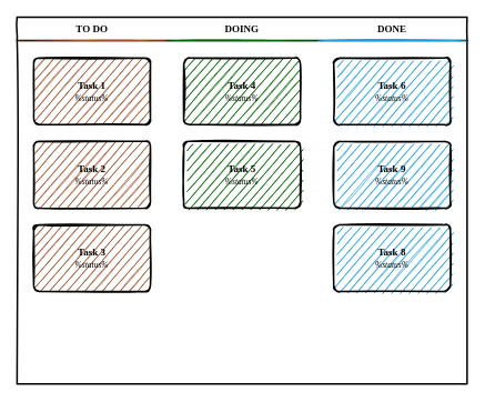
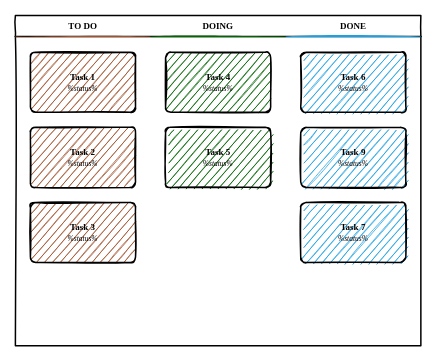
- <mxCell id="13" value="Task 8&lt;br&gt;&lt;span style=&quot;font-weight: normal&quot;&gt;&lt;i&gt;&lt;font style=&quot;font-size: 10px&quot;&gt;%status%&lt;/font&gt;&lt;/i&gt;&lt;/span&gt;" style="whiteSpace=wrap;html=1;strokeWidth=2;fillColor=swimlane;fontStyle=1;spacingTop=0;rounded=1;arcSize=9;points=[];sketch=1;fontFamily=Permanent Marker;hachureGap=8;fillWeight=1;" parent="10" vertex="1"><mxGeometry x="20" y="221" width="140" height="80" as="geometry" /></mxCell>
+ <mxCell id="13" value="Task 7&lt;br&gt;&lt;span style=&quot;font-weight: normal&quot;&gt;&lt;i&gt;&lt;font style=&quot;font-size: 10px&quot;&gt;%status%&lt;/font&gt;&lt;/i&gt;&lt;/span&gt;" style="whiteSpace=wrap;html=1;strokeWidth=2;fillColor=swimlane;fontStyle=1;spacingTop=0;rounded=1;arcSize=9;points=[];sketch=1;fontFamily=Permanent Marker;hachureGap=8;fillWeight=1;" parent="10" vertex="1"><mxGeometry x="20" y="221" width="140" height="80" as="geometry" /></mxCell>
